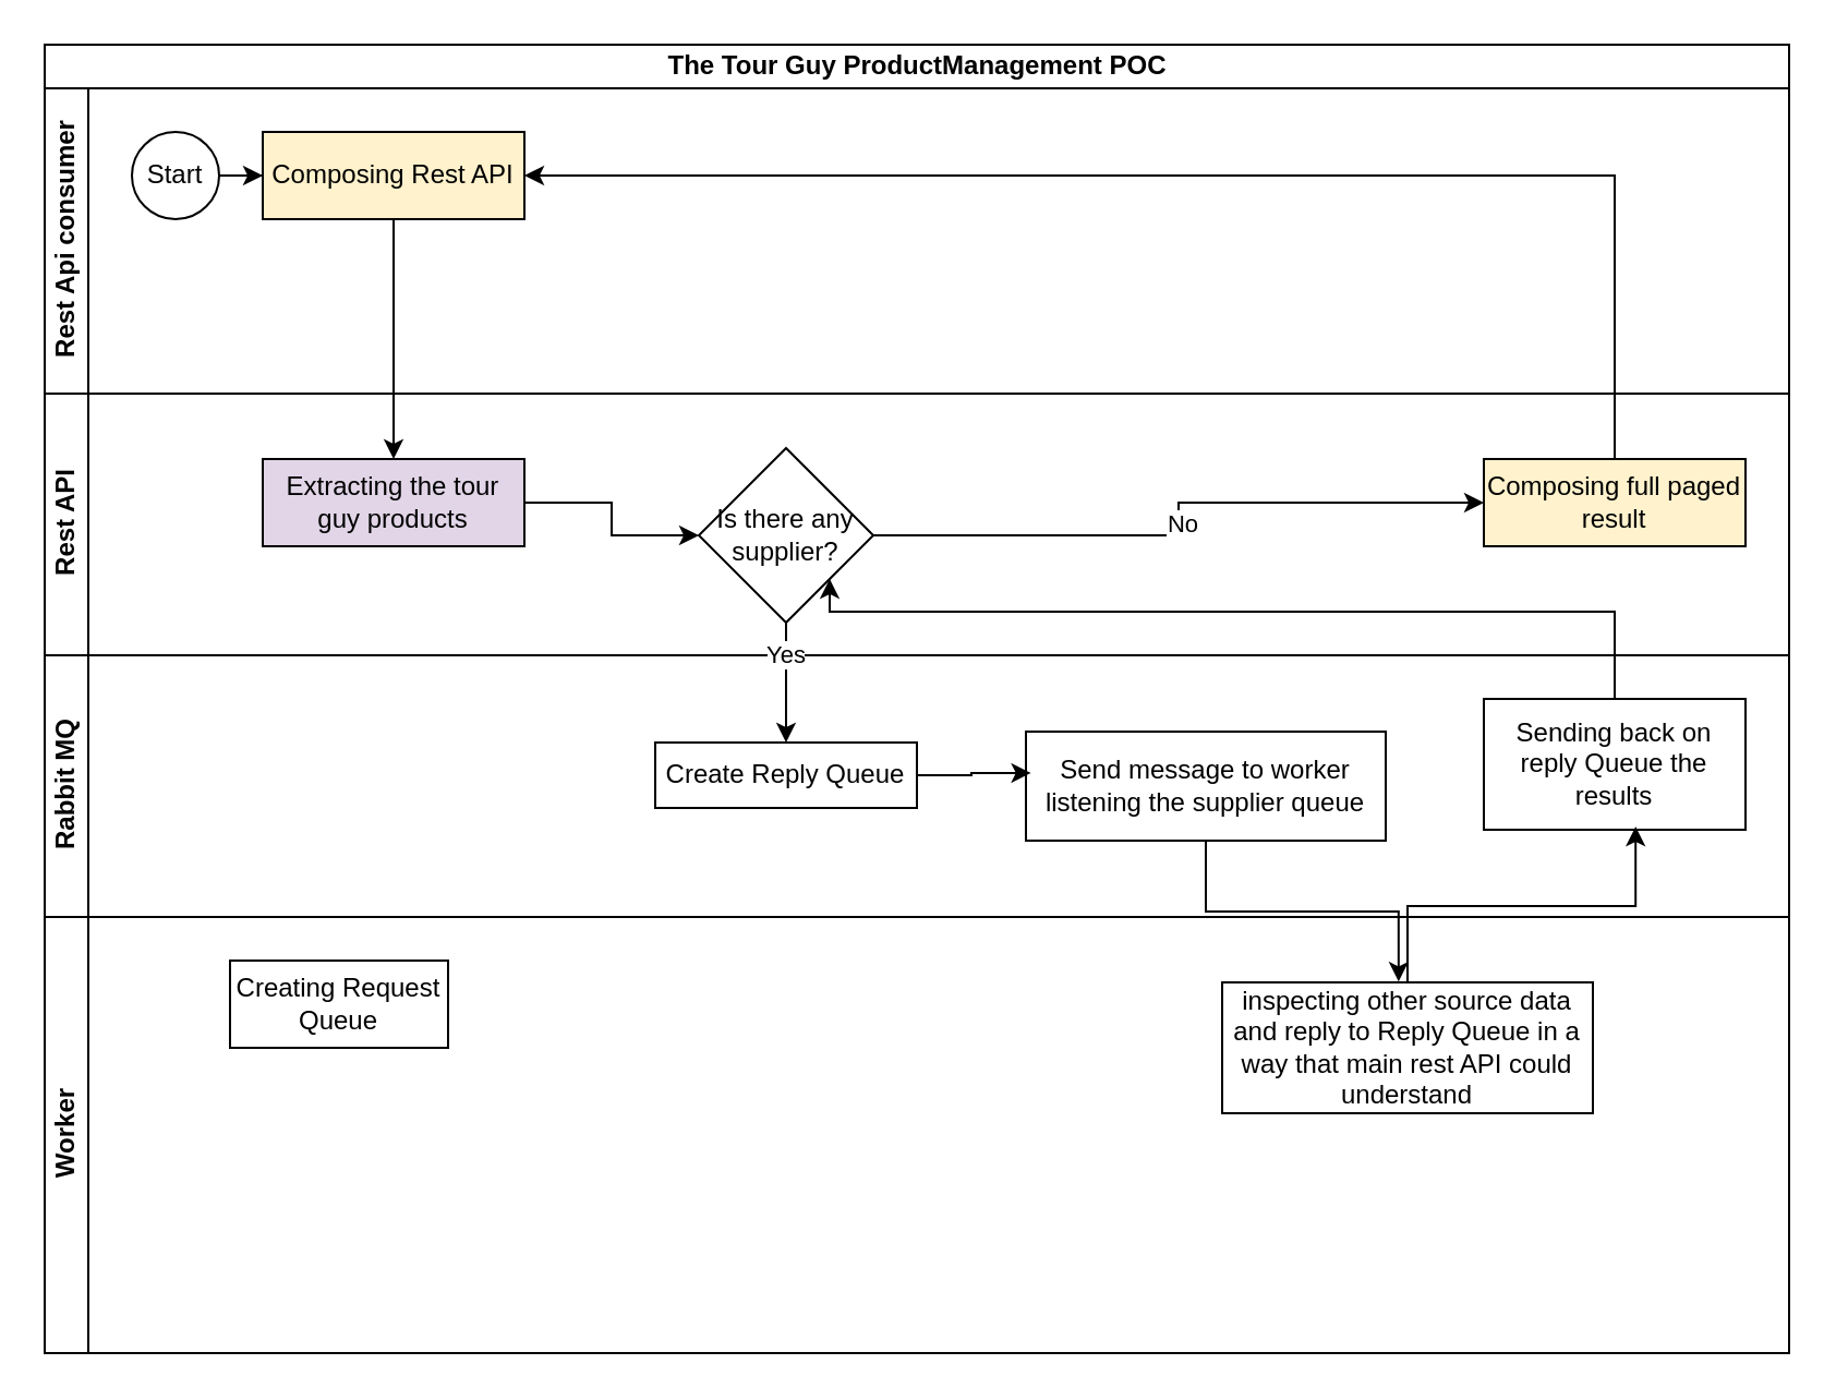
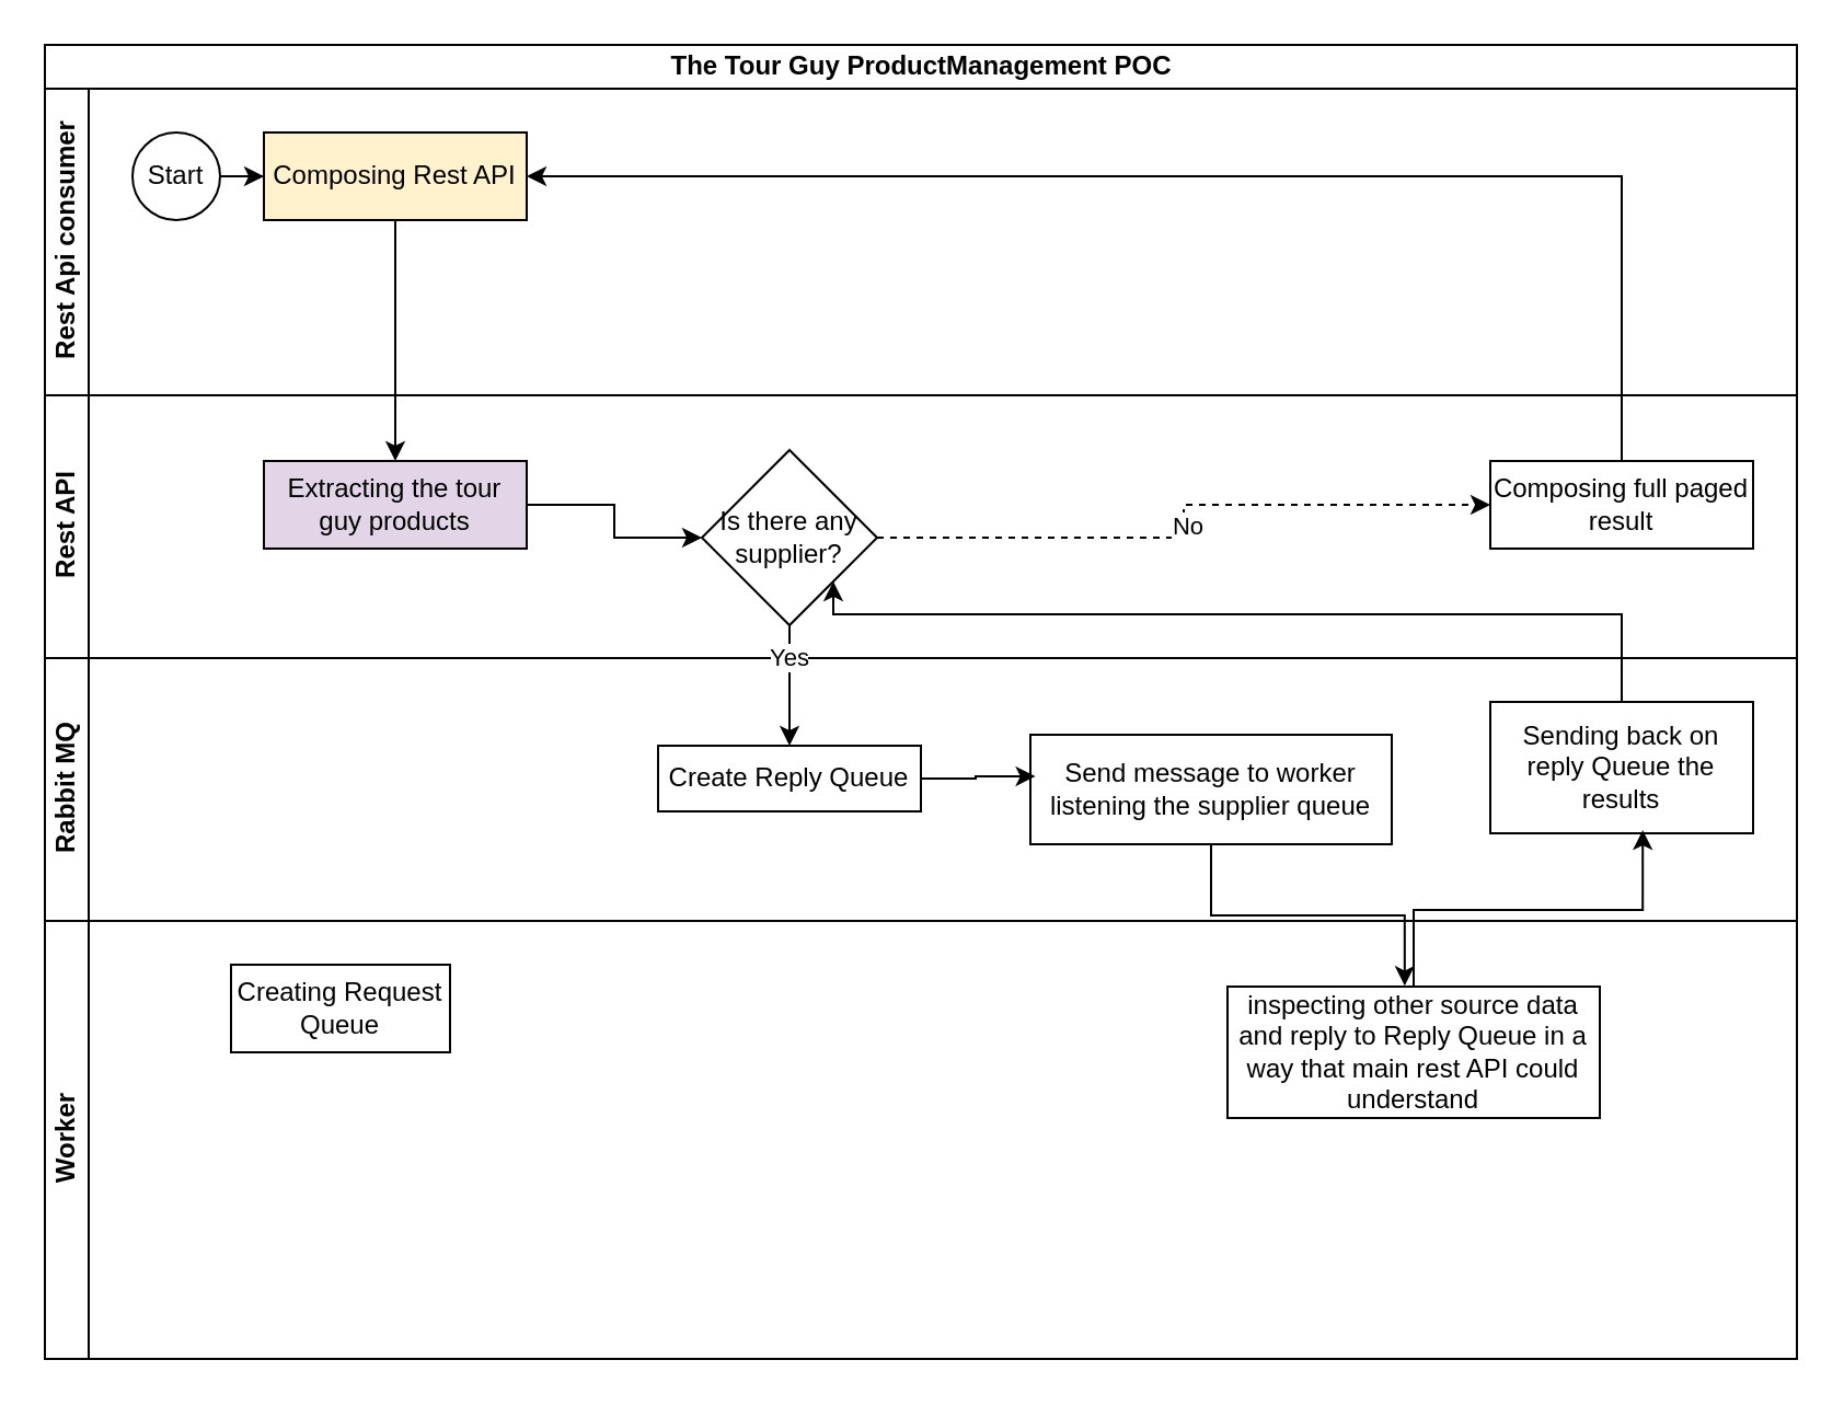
- <mxCell id="10" style="edgeStyle=orthogonalEdgeStyle;rounded=0;orthogonalLoop=1;jettySize=auto;html=1;" edge="1" parent="7" source="12" target="13"><mxGeometry relative="1" as="geometry" /></mxCell>
+ <mxCell id="10" style="edgeStyle=orthogonalEdgeStyle;rounded=0;orthogonalLoop=1;jettySize=auto;html=1;dashed=1;" edge="1" parent="7" source="12" target="13"><mxGeometry relative="1" as="geometry" /></mxCell>
- <mxCell id="13" value="Composing full paged result" style="rounded=0;whiteSpace=wrap;html=1;fillColor=#fff2cc;" vertex="1" parent="7"><mxGeometry x="660" y="30" width="120" height="40" as="geometry" /></mxCell>
+ <mxCell id="13" value="Composing full paged result" style="rounded=0;whiteSpace=wrap;html=1;" vertex="1" parent="7"><mxGeometry x="660" y="30" width="120" height="40" as="geometry" /></mxCell>
